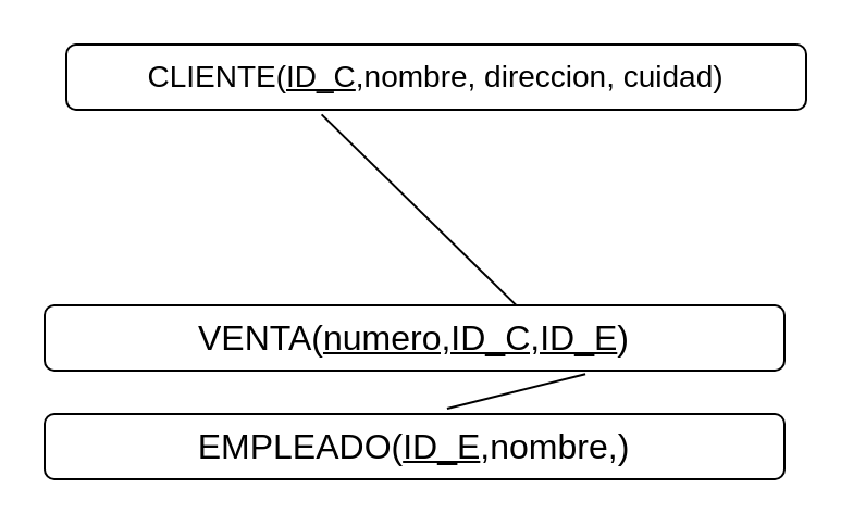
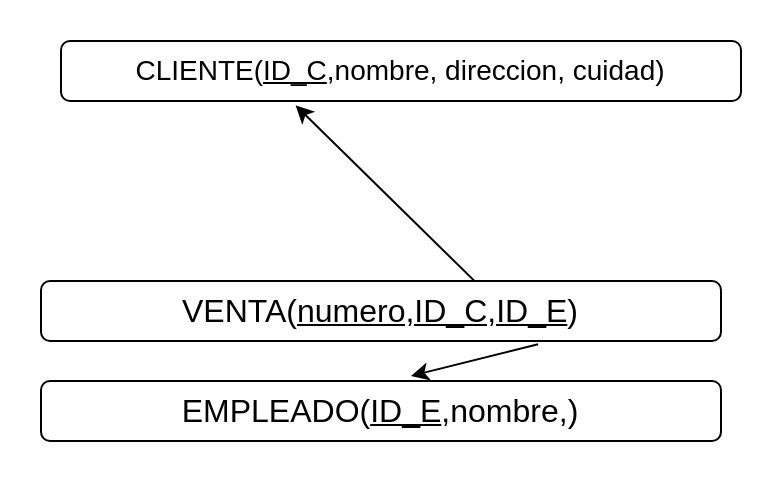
- <mxCell id="5" value="" style="endArrow=none;html=1;entryX=0.345;entryY=1.073;entryDx=0;entryDy=0;exitX=0.637;exitY=-0.006;exitDx=0;exitDy=0;exitPerimeter=0;entryPerimeter=0;" edge="1" parent="1" source="3" target="2"><mxGeometry width="50" height="50" relative="1" as="geometry"><mxPoint x="200" y="240" as="sourcePoint" /><mxPoint x="250" y="190" as="targetPoint" /></mxGeometry></mxCell>
+ <mxCell id="5" value="" style="endArrow=classic;html=1;entryX=0.345;entryY=1.073;entryDx=0;entryDy=0;exitX=0.637;exitY=-0.006;exitDx=0;exitDy=0;exitPerimeter=0;entryPerimeter=0;" edge="1" parent="1" source="3" target="2"><mxGeometry width="50" height="50" relative="1" as="geometry"><mxPoint x="200" y="240" as="sourcePoint" /><mxPoint x="250" y="190" as="targetPoint" /></mxGeometry></mxCell>
- <mxCell id="6" value="" style="endArrow=none;html=1;entryX=0.544;entryY=-0.084;entryDx=0;entryDy=0;entryPerimeter=0;exitX=0.731;exitY=1.053;exitDx=0;exitDy=0;exitPerimeter=0;" edge="1" parent="1" source="3" target="4"><mxGeometry width="50" height="50" relative="1" as="geometry"><mxPoint x="270" y="150" as="sourcePoint" /><mxPoint x="250" y="190" as="targetPoint" /></mxGeometry></mxCell>
+ <mxCell id="6" value="" style="endArrow=classic;html=1;entryX=0.544;entryY=-0.084;entryDx=0;entryDy=0;entryPerimeter=0;exitX=0.731;exitY=1.053;exitDx=0;exitDy=0;exitPerimeter=0;" edge="1" parent="1" source="3" target="4"><mxGeometry width="50" height="50" relative="1" as="geometry"><mxPoint x="270" y="150" as="sourcePoint" /><mxPoint x="250" y="190" as="targetPoint" /></mxGeometry></mxCell>
